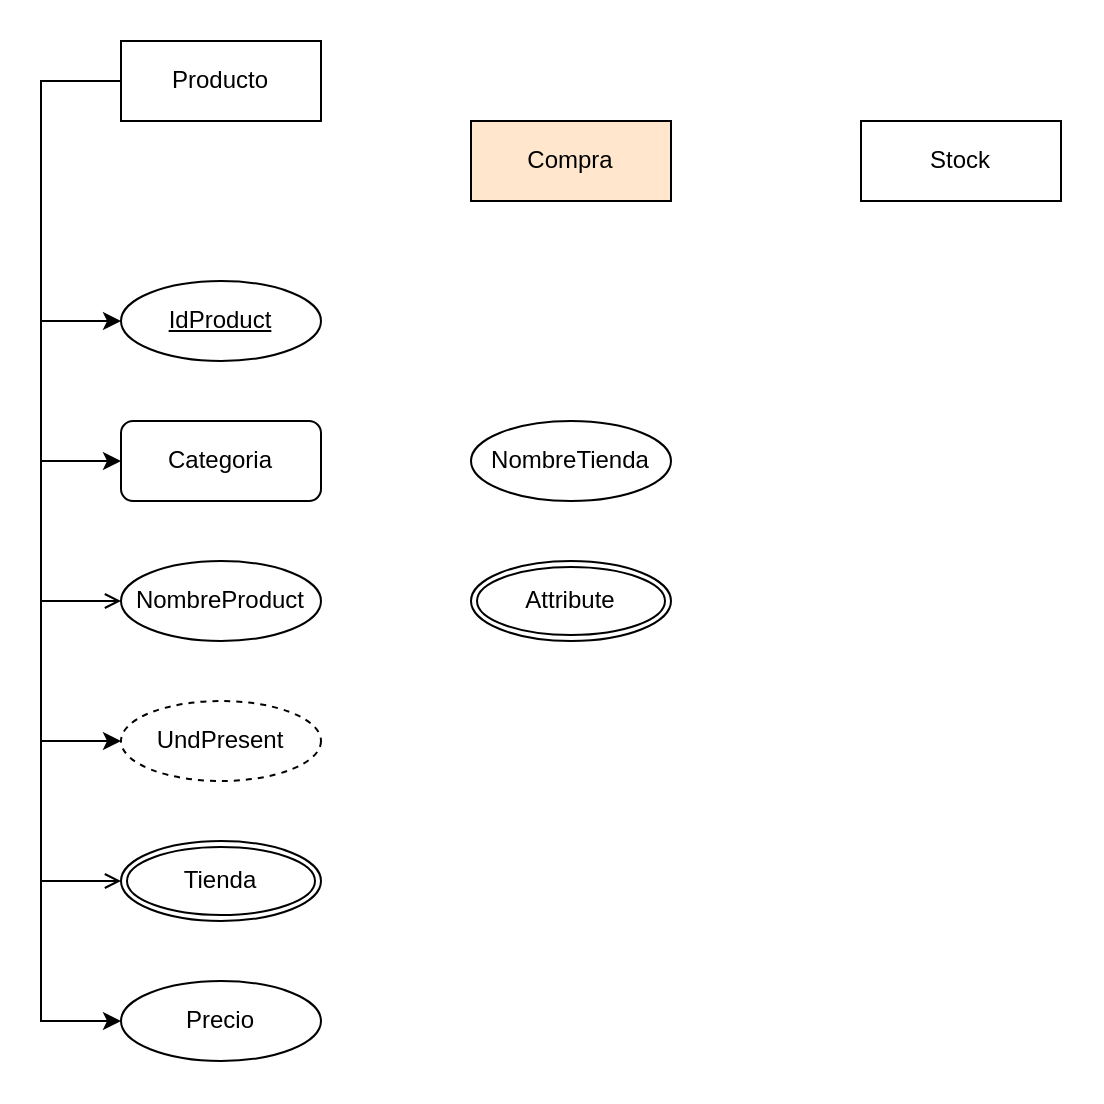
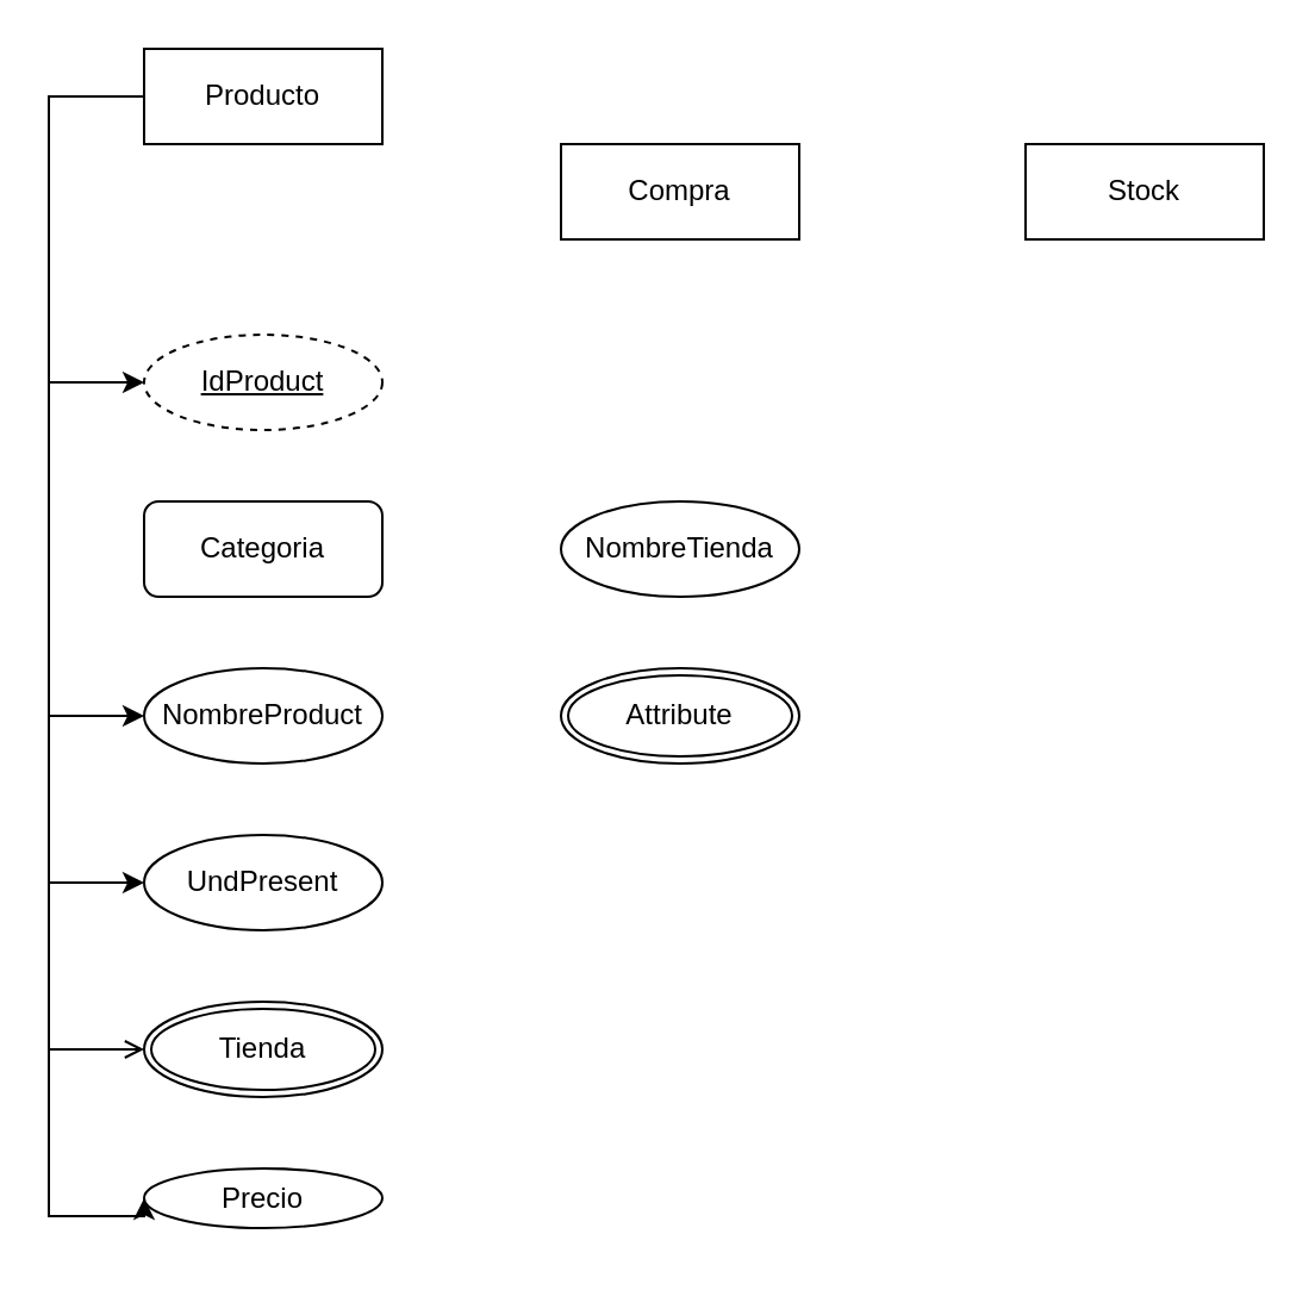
- <mxCell id="11" value="Compra" style="whiteSpace=wrap;html=1;align=center;fillColor=#ffe6cc;" vertex="1" parent="1"><mxGeometry x="235" y="60" width="100" height="40" as="geometry" /></mxCell>
+ <mxCell id="11" value="Compra" style="whiteSpace=wrap;html=1;align=center;" vertex="1" parent="1"><mxGeometry x="235" y="60" width="100" height="40" as="geometry" /></mxCell>
- <mxCell id="13" value="IdProduct" style="ellipse;whiteSpace=wrap;html=1;align=center;fontStyle=4;" vertex="1" parent="1"><mxGeometry x="60" y="140" width="100" height="40" as="geometry" /></mxCell>
+ <mxCell id="13" value="IdProduct" style="ellipse;whiteSpace=wrap;html=1;align=center;fontStyle=4;dashed=1;" vertex="1" parent="1"><mxGeometry x="60" y="140" width="100" height="40" as="geometry" /></mxCell>
- <mxCell id="6" style="edgeStyle=orthogonalEdgeStyle;rounded=0;orthogonalLoop=1;jettySize=auto;html=1;exitX=0;exitY=0.5;exitDx=0;exitDy=0;entryX=0;entryY=0.5;entryDx=0;entryDy=0;" edge="1" parent="1" source="10" target="14"><mxGeometry relative="1" as="geometry"><Array as="points"><mxPoint x="20" y="40" /><mxPoint x="20" y="230" /></Array></mxGeometry></mxCell>
- <mxCell id="5" style="edgeStyle=orthogonalEdgeStyle;rounded=0;orthogonalLoop=1;jettySize=auto;html=1;exitX=0;exitY=0.5;exitDx=0;exitDy=0;entryX=0;entryY=0.5;entryDx=0;entryDy=0;endArrow=open;" edge="1" parent="1" source="10" target="15"><mxGeometry relative="1" as="geometry"><Array as="points"><mxPoint x="20" y="40" /><mxPoint x="20" y="300" /></Array></mxGeometry></mxCell>
+ <mxCell id="5" style="edgeStyle=orthogonalEdgeStyle;rounded=0;orthogonalLoop=1;jettySize=auto;html=1;exitX=0;exitY=0.5;exitDx=0;exitDy=0;entryX=0;entryY=0.5;entryDx=0;entryDy=0;" edge="1" parent="1" source="10" target="15"><mxGeometry relative="1" as="geometry"><Array as="points"><mxPoint x="20" y="40" /><mxPoint x="20" y="300" /></Array></mxGeometry></mxCell>
- <mxCell id="16" value="UndPresent" style="ellipse;whiteSpace=wrap;html=1;align=center;dashed=1;" vertex="1" parent="1"><mxGeometry x="60" y="350" width="100" height="40" as="geometry" /></mxCell>
+ <mxCell id="16" value="UndPresent" style="ellipse;whiteSpace=wrap;html=1;align=center;" vertex="1" parent="1"><mxGeometry x="60" y="350" width="100" height="40" as="geometry" /></mxCell>
- <mxCell id="18" value="Precio" style="ellipse;whiteSpace=wrap;html=1;align=center;" vertex="1" parent="1"><mxGeometry x="60" y="490" width="100" height="40" as="geometry" /></mxCell>
+ <mxCell id="18" value="Precio" style="ellipse;whiteSpace=wrap;html=1;align=center;" vertex="1" parent="1"><mxGeometry x="60" y="490" width="100" height="25" as="geometry" /></mxCell>
